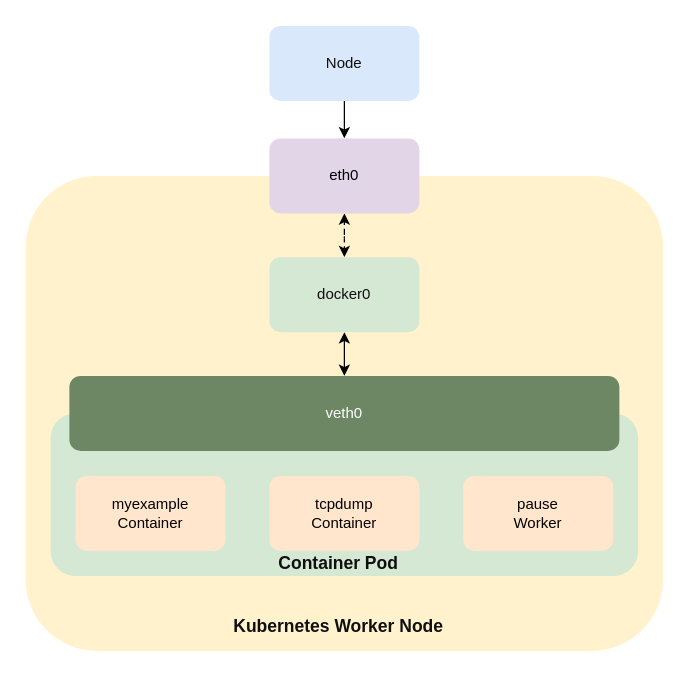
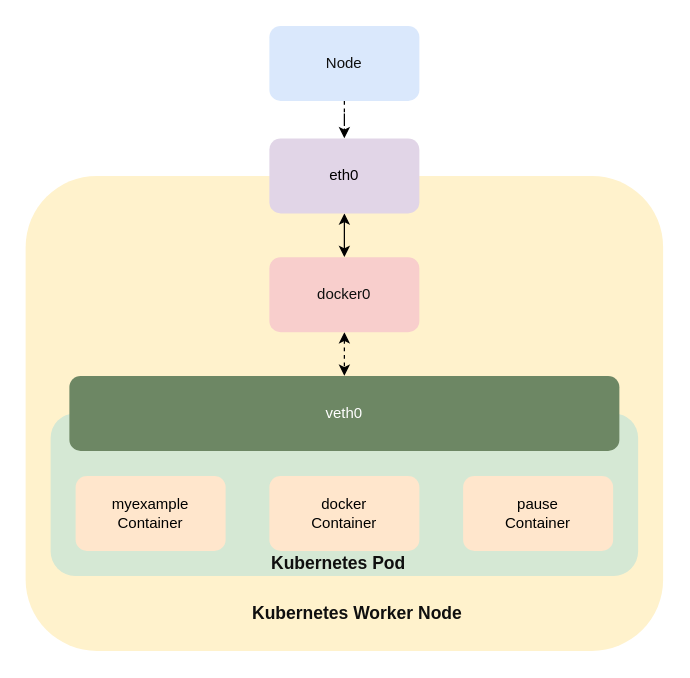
- <mxCell id="4" style="edgeStyle=orthogonalEdgeStyle;rounded=0;orthogonalLoop=1;jettySize=auto;html=1;exitX=0.5;exitY=1;exitDx=0;exitDy=0;fontColor=#0F0F0F;" edge="1" parent="1" source="5" target="7"><mxGeometry relative="1" as="geometry" /></mxCell>
+ <mxCell id="4" style="edgeStyle=orthogonalEdgeStyle;rounded=0;orthogonalLoop=1;jettySize=auto;html=1;exitX=0.5;exitY=1;exitDx=0;exitDy=0;fontColor=#0F0F0F;dashed=1;" edge="1" parent="1" source="5" target="7"><mxGeometry relative="1" as="geometry" /></mxCell>
- <mxCell id="6" style="edgeStyle=orthogonalEdgeStyle;rounded=0;orthogonalLoop=1;jettySize=auto;html=1;exitX=0.5;exitY=1;exitDx=0;exitDy=0;fontColor=#0F0F0F;startArrow=classic;startFill=1;dashed=1;" edge="1" parent="1" source="7" target="9"><mxGeometry relative="1" as="geometry" /></mxCell>
+ <mxCell id="6" style="edgeStyle=orthogonalEdgeStyle;rounded=0;orthogonalLoop=1;jettySize=auto;html=1;exitX=0.5;exitY=1;exitDx=0;exitDy=0;fontColor=#0F0F0F;startArrow=classic;startFill=1;" edge="1" parent="1" source="7" target="9"><mxGeometry relative="1" as="geometry" /></mxCell>
- <mxCell id="9" value="docker0" style="rounded=1;whiteSpace=wrap;html=1;fillColor=#d5e8d4;strokeColor=none;glass=0;fontColor=#0F0F0F;" vertex="1" parent="1"><mxGeometry x="215" y="205" width="120" height="60" as="geometry" /></mxCell>
+ <mxCell id="9" value="docker0" style="rounded=1;whiteSpace=wrap;html=1;fillColor=#f8cecc;strokeColor=none;glass=0;fontColor=#0F0F0F;" vertex="1" parent="1"><mxGeometry x="215" y="205" width="120" height="60" as="geometry" /></mxCell>
- <mxCell id="8" style="edgeStyle=orthogonalEdgeStyle;rounded=0;orthogonalLoop=1;jettySize=auto;html=1;exitX=0.5;exitY=1;exitDx=0;exitDy=0;entryX=0.5;entryY=0;entryDx=0;entryDy=0;startArrow=classic;startFill=1;fontColor=#0F0F0F;" edge="1" parent="1" source="9" target="10"><mxGeometry relative="1" as="geometry"><Array as="points"><mxPoint x="275" y="265" /></Array></mxGeometry></mxCell>
+ <mxCell id="8" style="edgeStyle=orthogonalEdgeStyle;rounded=0;orthogonalLoop=1;jettySize=auto;html=1;exitX=0.5;exitY=1;exitDx=0;exitDy=0;entryX=0.5;entryY=0;entryDx=0;entryDy=0;startArrow=classic;startFill=1;fontColor=#0F0F0F;dashed=1;" edge="1" parent="1" source="9" target="10"><mxGeometry relative="1" as="geometry"><Array as="points"><mxPoint x="275" y="265" /></Array></mxGeometry></mxCell>
- <mxCell id="12" value="tcpdump&lt;br&gt;Container" style="rounded=1;whiteSpace=wrap;html=1;fillColor=#ffe6cc;strokeColor=none;glass=0;" vertex="1" parent="1"><mxGeometry x="215" y="380" width="120" height="60" as="geometry" /></mxCell>
+ <mxCell id="12" value="docker&lt;br&gt;Container" style="rounded=1;whiteSpace=wrap;html=1;fillColor=#ffe6cc;strokeColor=none;glass=0;" vertex="1" parent="1"><mxGeometry x="215" y="380" width="120" height="60" as="geometry" /></mxCell>
- <mxCell id="13" value="pause&lt;br&gt;Worker" style="rounded=1;whiteSpace=wrap;html=1;fillColor=#ffe6cc;strokeColor=none;glass=0;" vertex="1" parent="1"><mxGeometry x="370" y="380" width="120" height="60" as="geometry" /></mxCell>
+ <mxCell id="13" value="pause&lt;br&gt;Container" style="rounded=1;whiteSpace=wrap;html=1;fillColor=#ffe6cc;strokeColor=none;glass=0;" vertex="1" parent="1"><mxGeometry x="370" y="380" width="120" height="60" as="geometry" /></mxCell>
- <mxCell id="17" value="&lt;b&gt;&lt;font style=&quot;font-size: 14px&quot;&gt;Container Pod&lt;/font&gt;&lt;/b&gt;" style="text;html=1;align=center;verticalAlign=middle;resizable=0;points=[];autosize=1;fontColor=#0F0F0F;" vertex="1" parent="1"><mxGeometry x="210" y="440" width="120" height="20" as="geometry" /></mxCell>
+ <mxCell id="17" value="&lt;b&gt;&lt;font style=&quot;font-size: 14px&quot;&gt;Kubernetes Pod&lt;/font&gt;&lt;/b&gt;" style="text;html=1;align=center;verticalAlign=middle;resizable=0;points=[];autosize=1;fontColor=#0F0F0F;" vertex="1" parent="1"><mxGeometry x="210" y="440" width="120" height="20" as="geometry" /></mxCell>
- <mxCell id="18" value="&lt;span style=&quot;font-size: 14px&quot;&gt;&lt;b&gt;Kubernetes Worker Node&lt;/b&gt;&lt;/span&gt;" style="text;html=1;align=center;verticalAlign=middle;resizable=0;points=[];autosize=1;fontColor=#0F0F0F;" vertex="1" parent="1"><mxGeometry x="180" y="490" width="180" height="20" as="geometry" /></mxCell>
+ <mxCell id="18" value="&lt;span style=&quot;font-size: 14px&quot;&gt;&lt;b&gt;Kubernetes Worker Node&lt;/b&gt;&lt;/span&gt;" style="text;html=1;align=center;verticalAlign=middle;resizable=0;points=[];autosize=1;fontColor=#0F0F0F;" vertex="1" parent="1"><mxGeometry x="195" y="480" width="180" height="20" as="geometry" /></mxCell>
